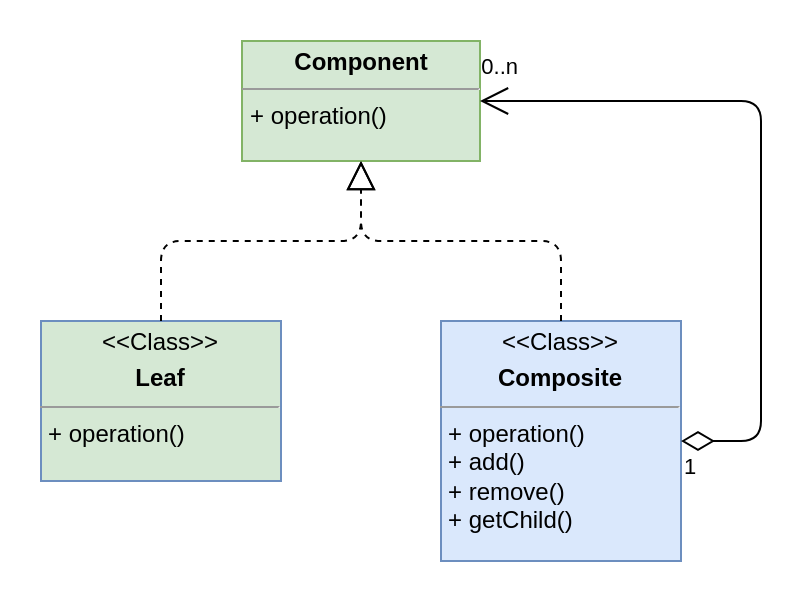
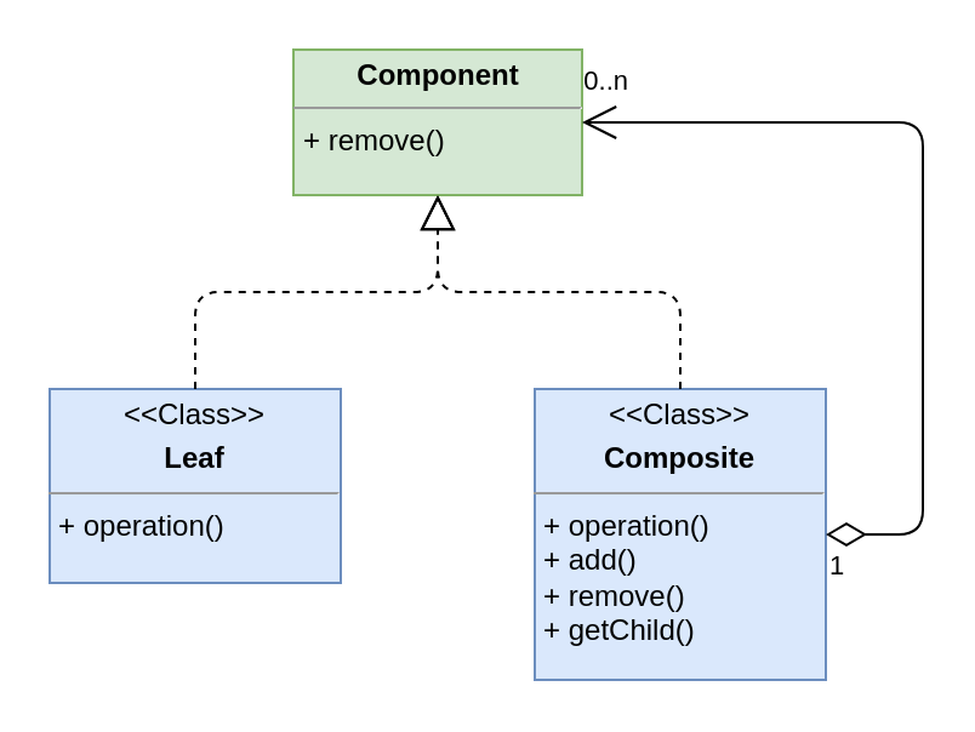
- <mxCell id="4" value="&lt;p style=&quot;margin: 0px ; margin-top: 4px ; text-align: center&quot;&gt;&lt;b&gt;Component&lt;/b&gt;&lt;br&gt;&lt;/p&gt;&lt;hr size=&quot;1&quot;&gt;&lt;p style=&quot;margin: 0px ; margin-left: 4px&quot;&gt;+ operation()&lt;/p&gt;" style="verticalAlign=top;align=left;overflow=fill;fontSize=12;fontFamily=Helvetica;html=1;fillColor=#d5e8d4;strokeColor=#82b366;" parent="1" vertex="1"><mxGeometry x="120.5" y="20" width="119" height="60" as="geometry" /></mxCell>
+ <mxCell id="4" value="&lt;p style=&quot;margin: 0px ; margin-top: 4px ; text-align: center&quot;&gt;&lt;b&gt;Component&lt;/b&gt;&lt;br&gt;&lt;/p&gt;&lt;hr size=&quot;1&quot;&gt;&lt;p style=&quot;margin: 0px ; margin-left: 4px&quot;&gt;+ remove()&lt;/p&gt;" style="verticalAlign=top;align=left;overflow=fill;fontSize=12;fontFamily=Helvetica;html=1;fillColor=#d5e8d4;strokeColor=#82b366;" parent="1" vertex="1"><mxGeometry x="120.5" y="20" width="119" height="60" as="geometry" /></mxCell>
- <mxCell id="2" value="&lt;p style=&quot;margin: 0px ; margin-top: 4px ; text-align: center&quot;&gt;&amp;lt;&amp;lt;Class&amp;gt;&amp;gt;&lt;/p&gt;&lt;p style=&quot;margin: 0px ; margin-top: 4px ; text-align: center&quot;&gt;&lt;b&gt;Leaf&lt;/b&gt;&lt;/p&gt;&lt;hr size=&quot;1&quot;&gt;&lt;p style=&quot;margin: 0px ; margin-left: 4px&quot;&gt;+ operation()&lt;br&gt;&lt;/p&gt;" style="verticalAlign=top;align=left;overflow=fill;fontSize=12;fontFamily=Helvetica;html=1;fillColor=#d5e8d4;strokeColor=#6c8ebf;" parent="1" vertex="1"><mxGeometry x="20" y="160" width="120" height="80" as="geometry" /></mxCell>
+ <mxCell id="2" value="&lt;p style=&quot;margin: 0px ; margin-top: 4px ; text-align: center&quot;&gt;&amp;lt;&amp;lt;Class&amp;gt;&amp;gt;&lt;/p&gt;&lt;p style=&quot;margin: 0px ; margin-top: 4px ; text-align: center&quot;&gt;&lt;b&gt;Leaf&lt;/b&gt;&lt;/p&gt;&lt;hr size=&quot;1&quot;&gt;&lt;p style=&quot;margin: 0px ; margin-left: 4px&quot;&gt;+ operation()&lt;br&gt;&lt;/p&gt;" style="verticalAlign=top;align=left;overflow=fill;fontSize=12;fontFamily=Helvetica;html=1;fillColor=#dae8fc;strokeColor=#6c8ebf;" parent="1" vertex="1"><mxGeometry x="20" y="160" width="120" height="80" as="geometry" /></mxCell>
